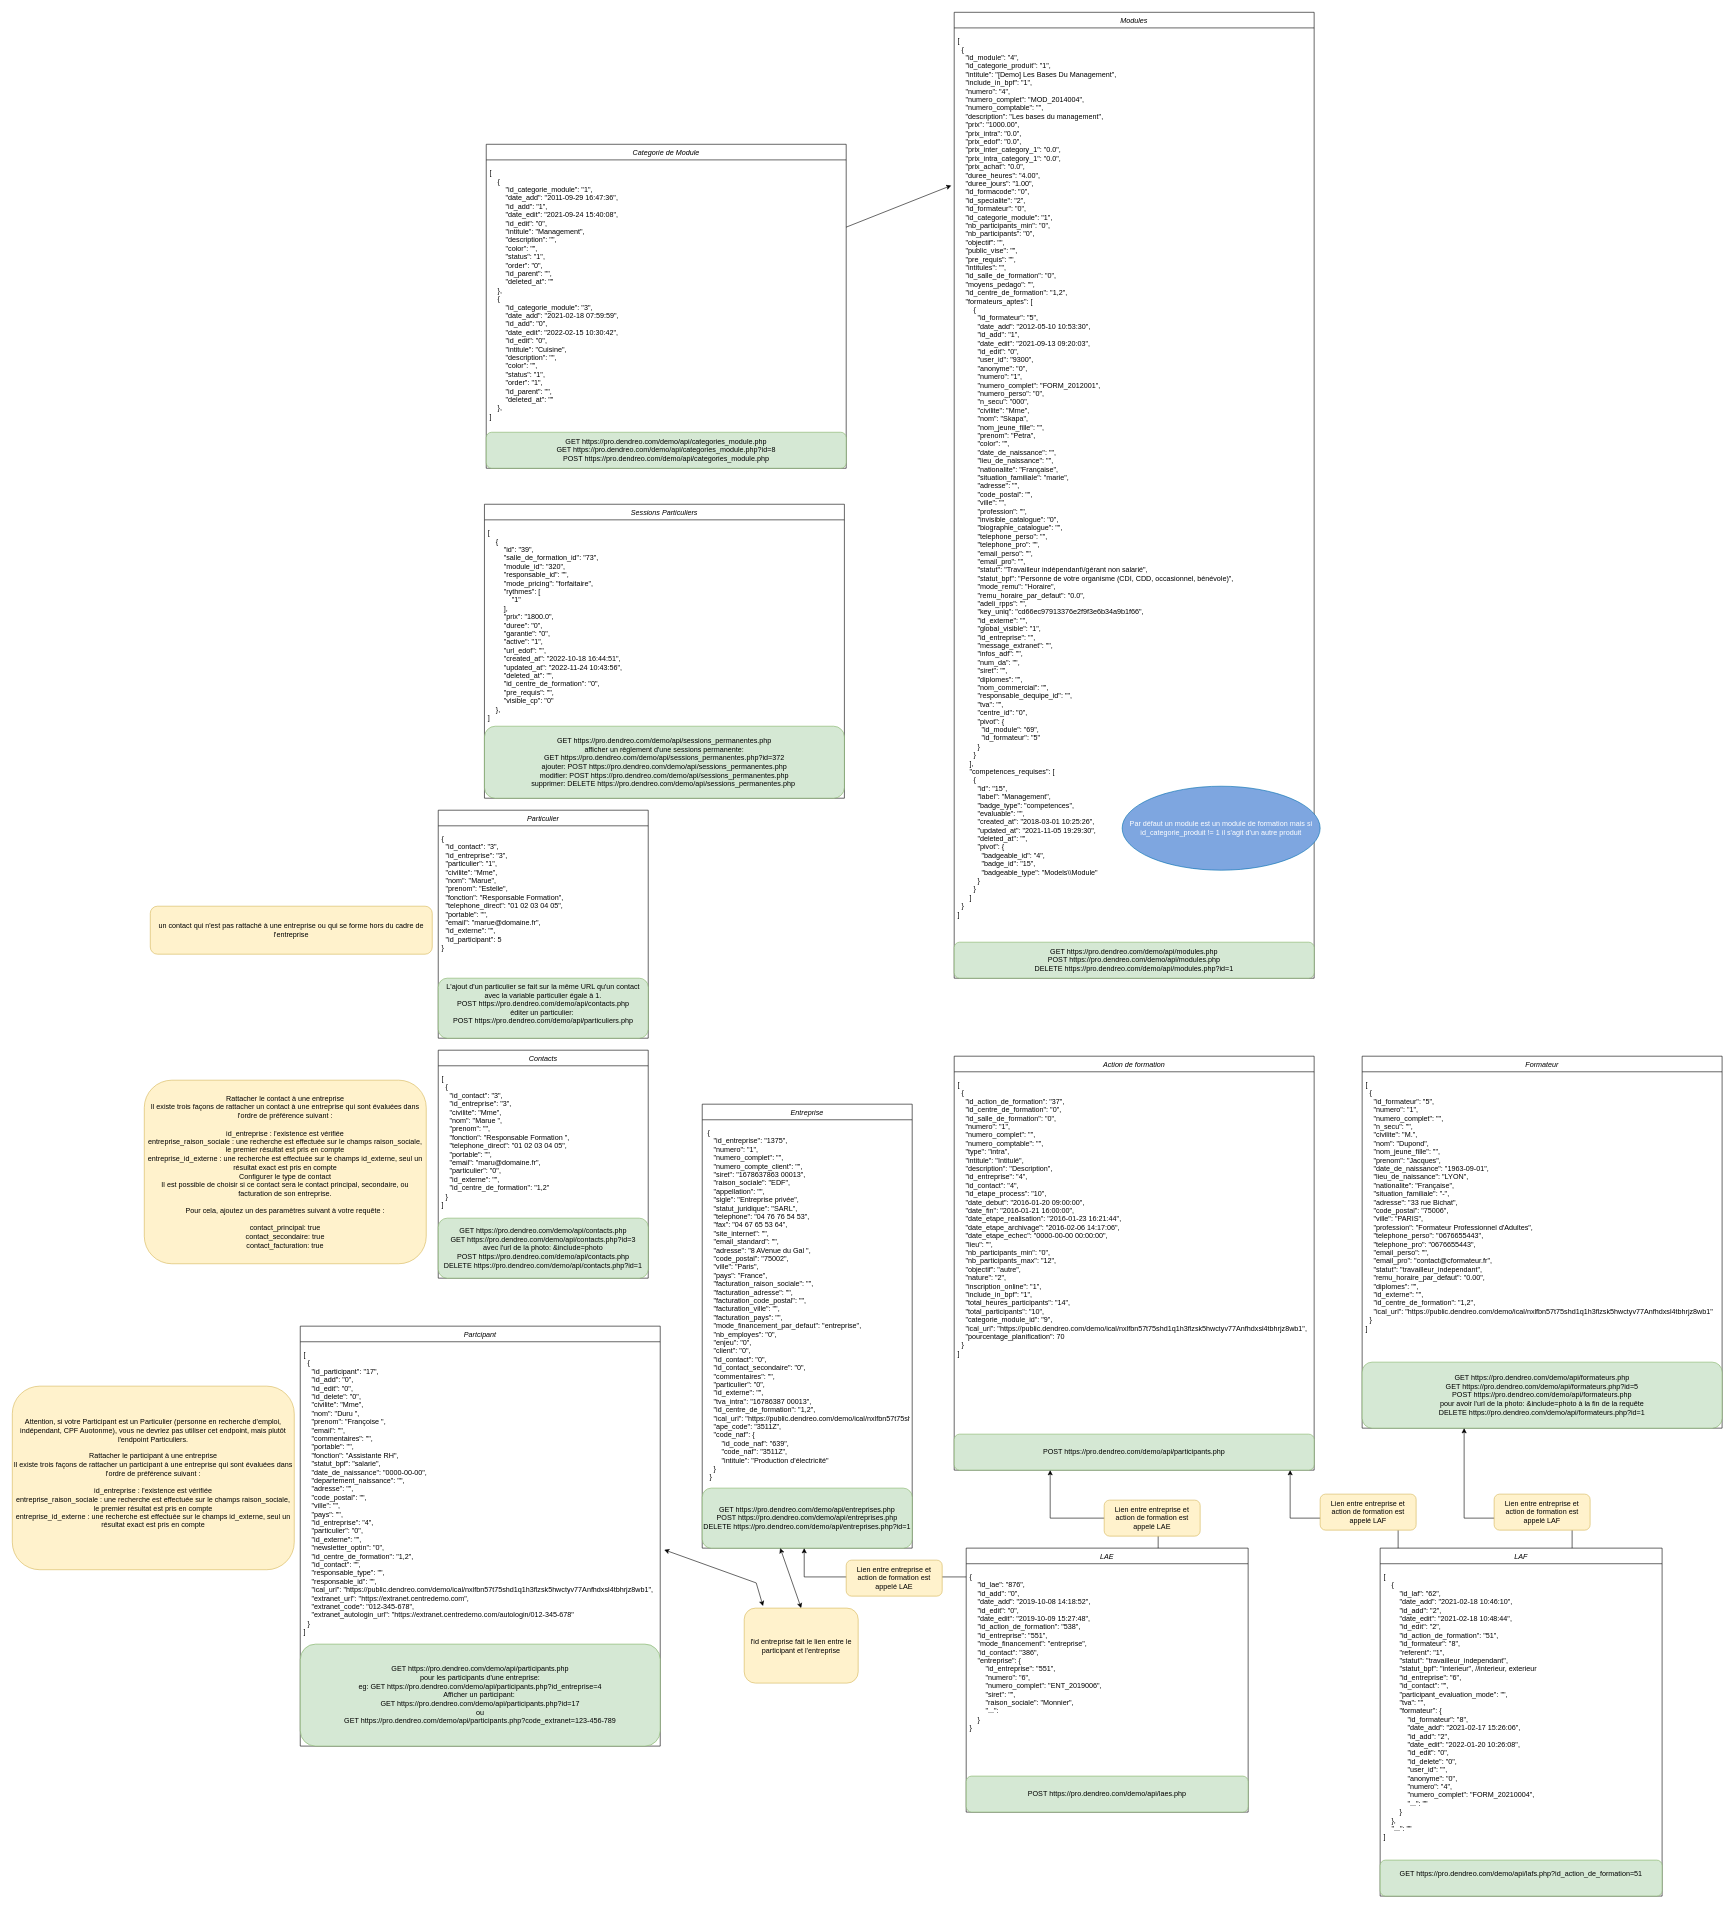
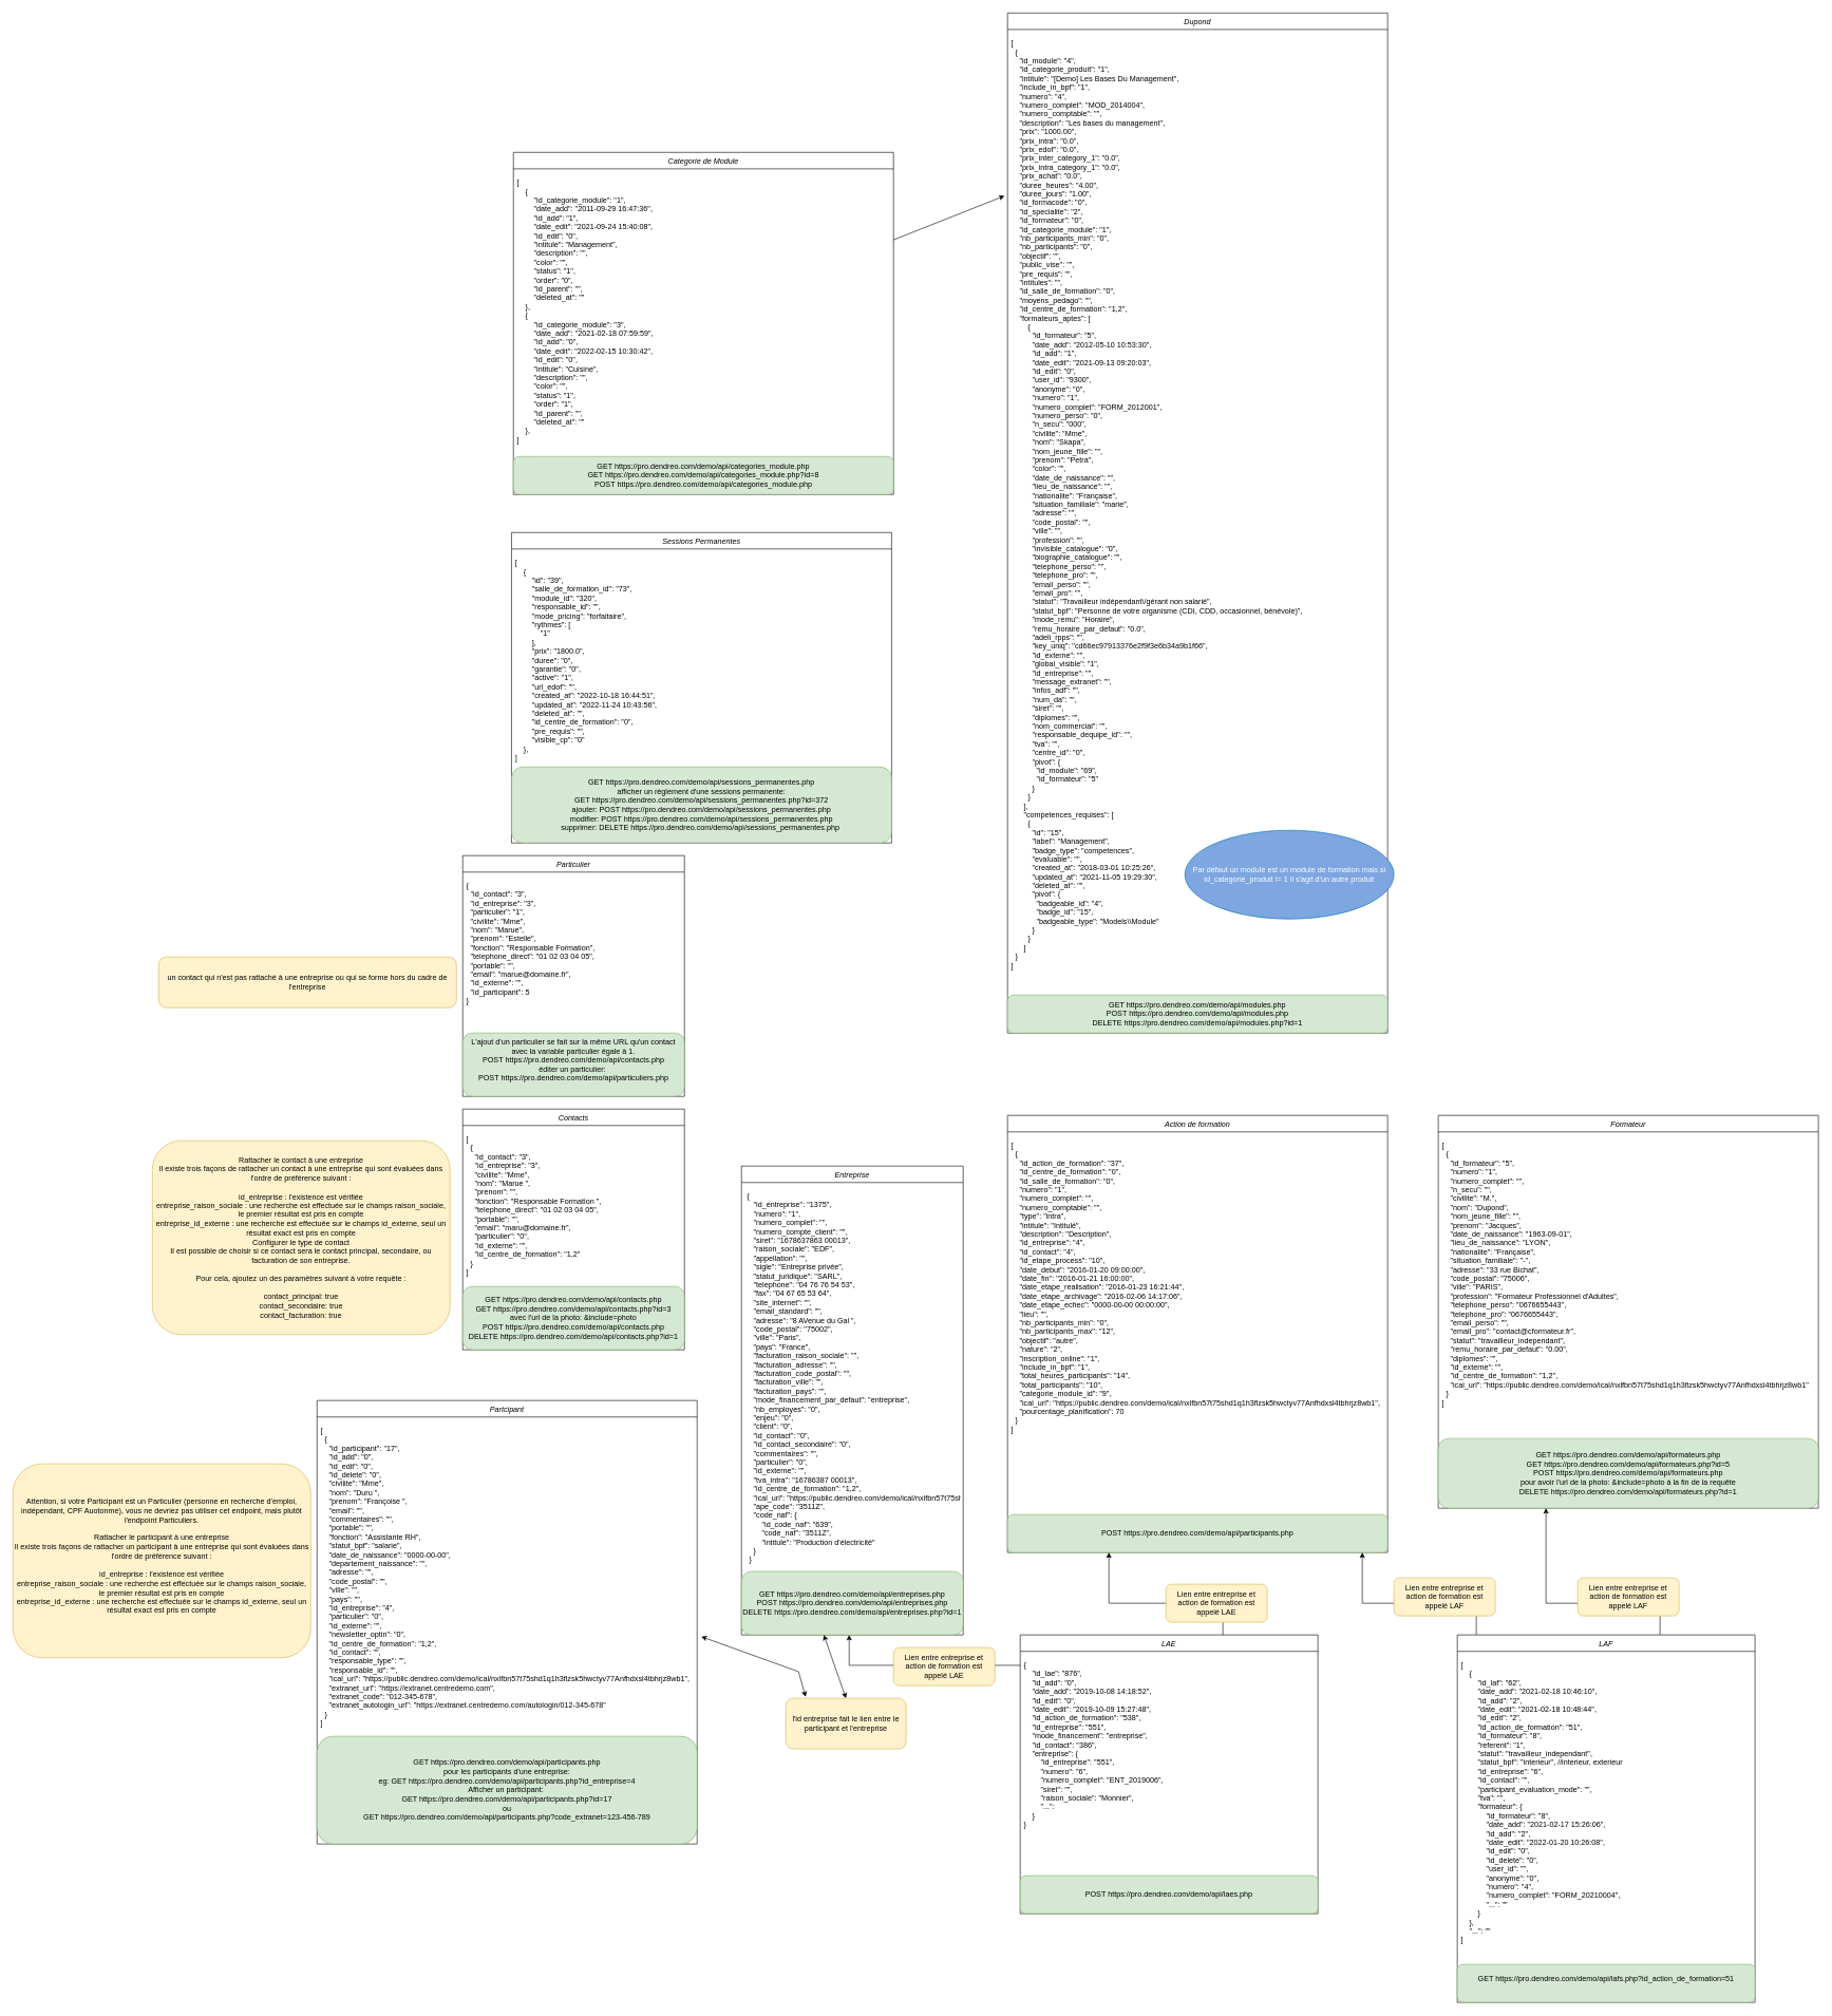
- <mxCell id="37" value="Modules" style="swimlane;fontStyle=2;align=center;verticalAlign=top;childLayout=stackLayout;horizontal=1;startSize=26;horizontalStack=0;resizeParent=1;resizeLast=0;collapsible=1;marginBottom=0;rounded=0;shadow=0;strokeWidth=1;" parent="1" vertex="1"><mxGeometry x="1590" y="20" width="600" height="1610" as="geometry"><mxRectangle x="230" y="140" width="160" height="26" as="alternateBounds" /></mxGeometry></mxCell>
+ <mxCell id="37" value="Dupond" style="swimlane;fontStyle=2;align=center;verticalAlign=top;childLayout=stackLayout;horizontal=1;startSize=26;horizontalStack=0;resizeParent=1;resizeLast=0;collapsible=1;marginBottom=0;rounded=0;shadow=0;strokeWidth=1;" parent="1" vertex="1"><mxGeometry x="1590" y="20" width="600" height="1610" as="geometry"><mxRectangle x="230" y="140" width="160" height="26" as="alternateBounds" /></mxGeometry></mxCell>
- <mxCell id="47" value="Sessions Particuliers" style="swimlane;fontStyle=2;align=center;verticalAlign=top;childLayout=stackLayout;horizontal=1;startSize=26;horizontalStack=0;resizeParent=1;resizeLast=0;collapsible=1;marginBottom=0;rounded=0;shadow=0;strokeWidth=1;" vertex="1" parent="1"><mxGeometry x="807" y="840" width="600" height="490" as="geometry"><mxRectangle x="230" y="140" width="160" height="26" as="alternateBounds" /></mxGeometry></mxCell>
+ <mxCell id="47" value="Sessions Permanentes" style="swimlane;fontStyle=2;align=center;verticalAlign=top;childLayout=stackLayout;horizontal=1;startSize=26;horizontalStack=0;resizeParent=1;resizeLast=0;collapsible=1;marginBottom=0;rounded=0;shadow=0;strokeWidth=1;" vertex="1" parent="1"><mxGeometry x="807" y="840" width="600" height="490" as="geometry"><mxRectangle x="230" y="140" width="160" height="26" as="alternateBounds" /></mxGeometry></mxCell>
- <mxCell id="22" value="&lt;font color=&quot;#000000&quot;&gt;l'id entreprise fait le lien entre le participant et l'entreprise&lt;/font&gt;" style="rounded=1;whiteSpace=wrap;html=1;fillColor=#fff2cc;strokeColor=#d6b656;" parent="1" vertex="1"><mxGeometry x="1240" y="2680" width="190" height="125" as="geometry" /></mxCell>
+ <mxCell id="22" value="&lt;font color=&quot;#000000&quot;&gt;l'id entreprise fait le lien entre le participant et l'entreprise&lt;/font&gt;" style="rounded=1;whiteSpace=wrap;html=1;fillColor=#fff2cc;strokeColor=#d6b656;" parent="1" vertex="1"><mxGeometry x="1240" y="2680" width="190" height="80" as="geometry" /></mxCell>
